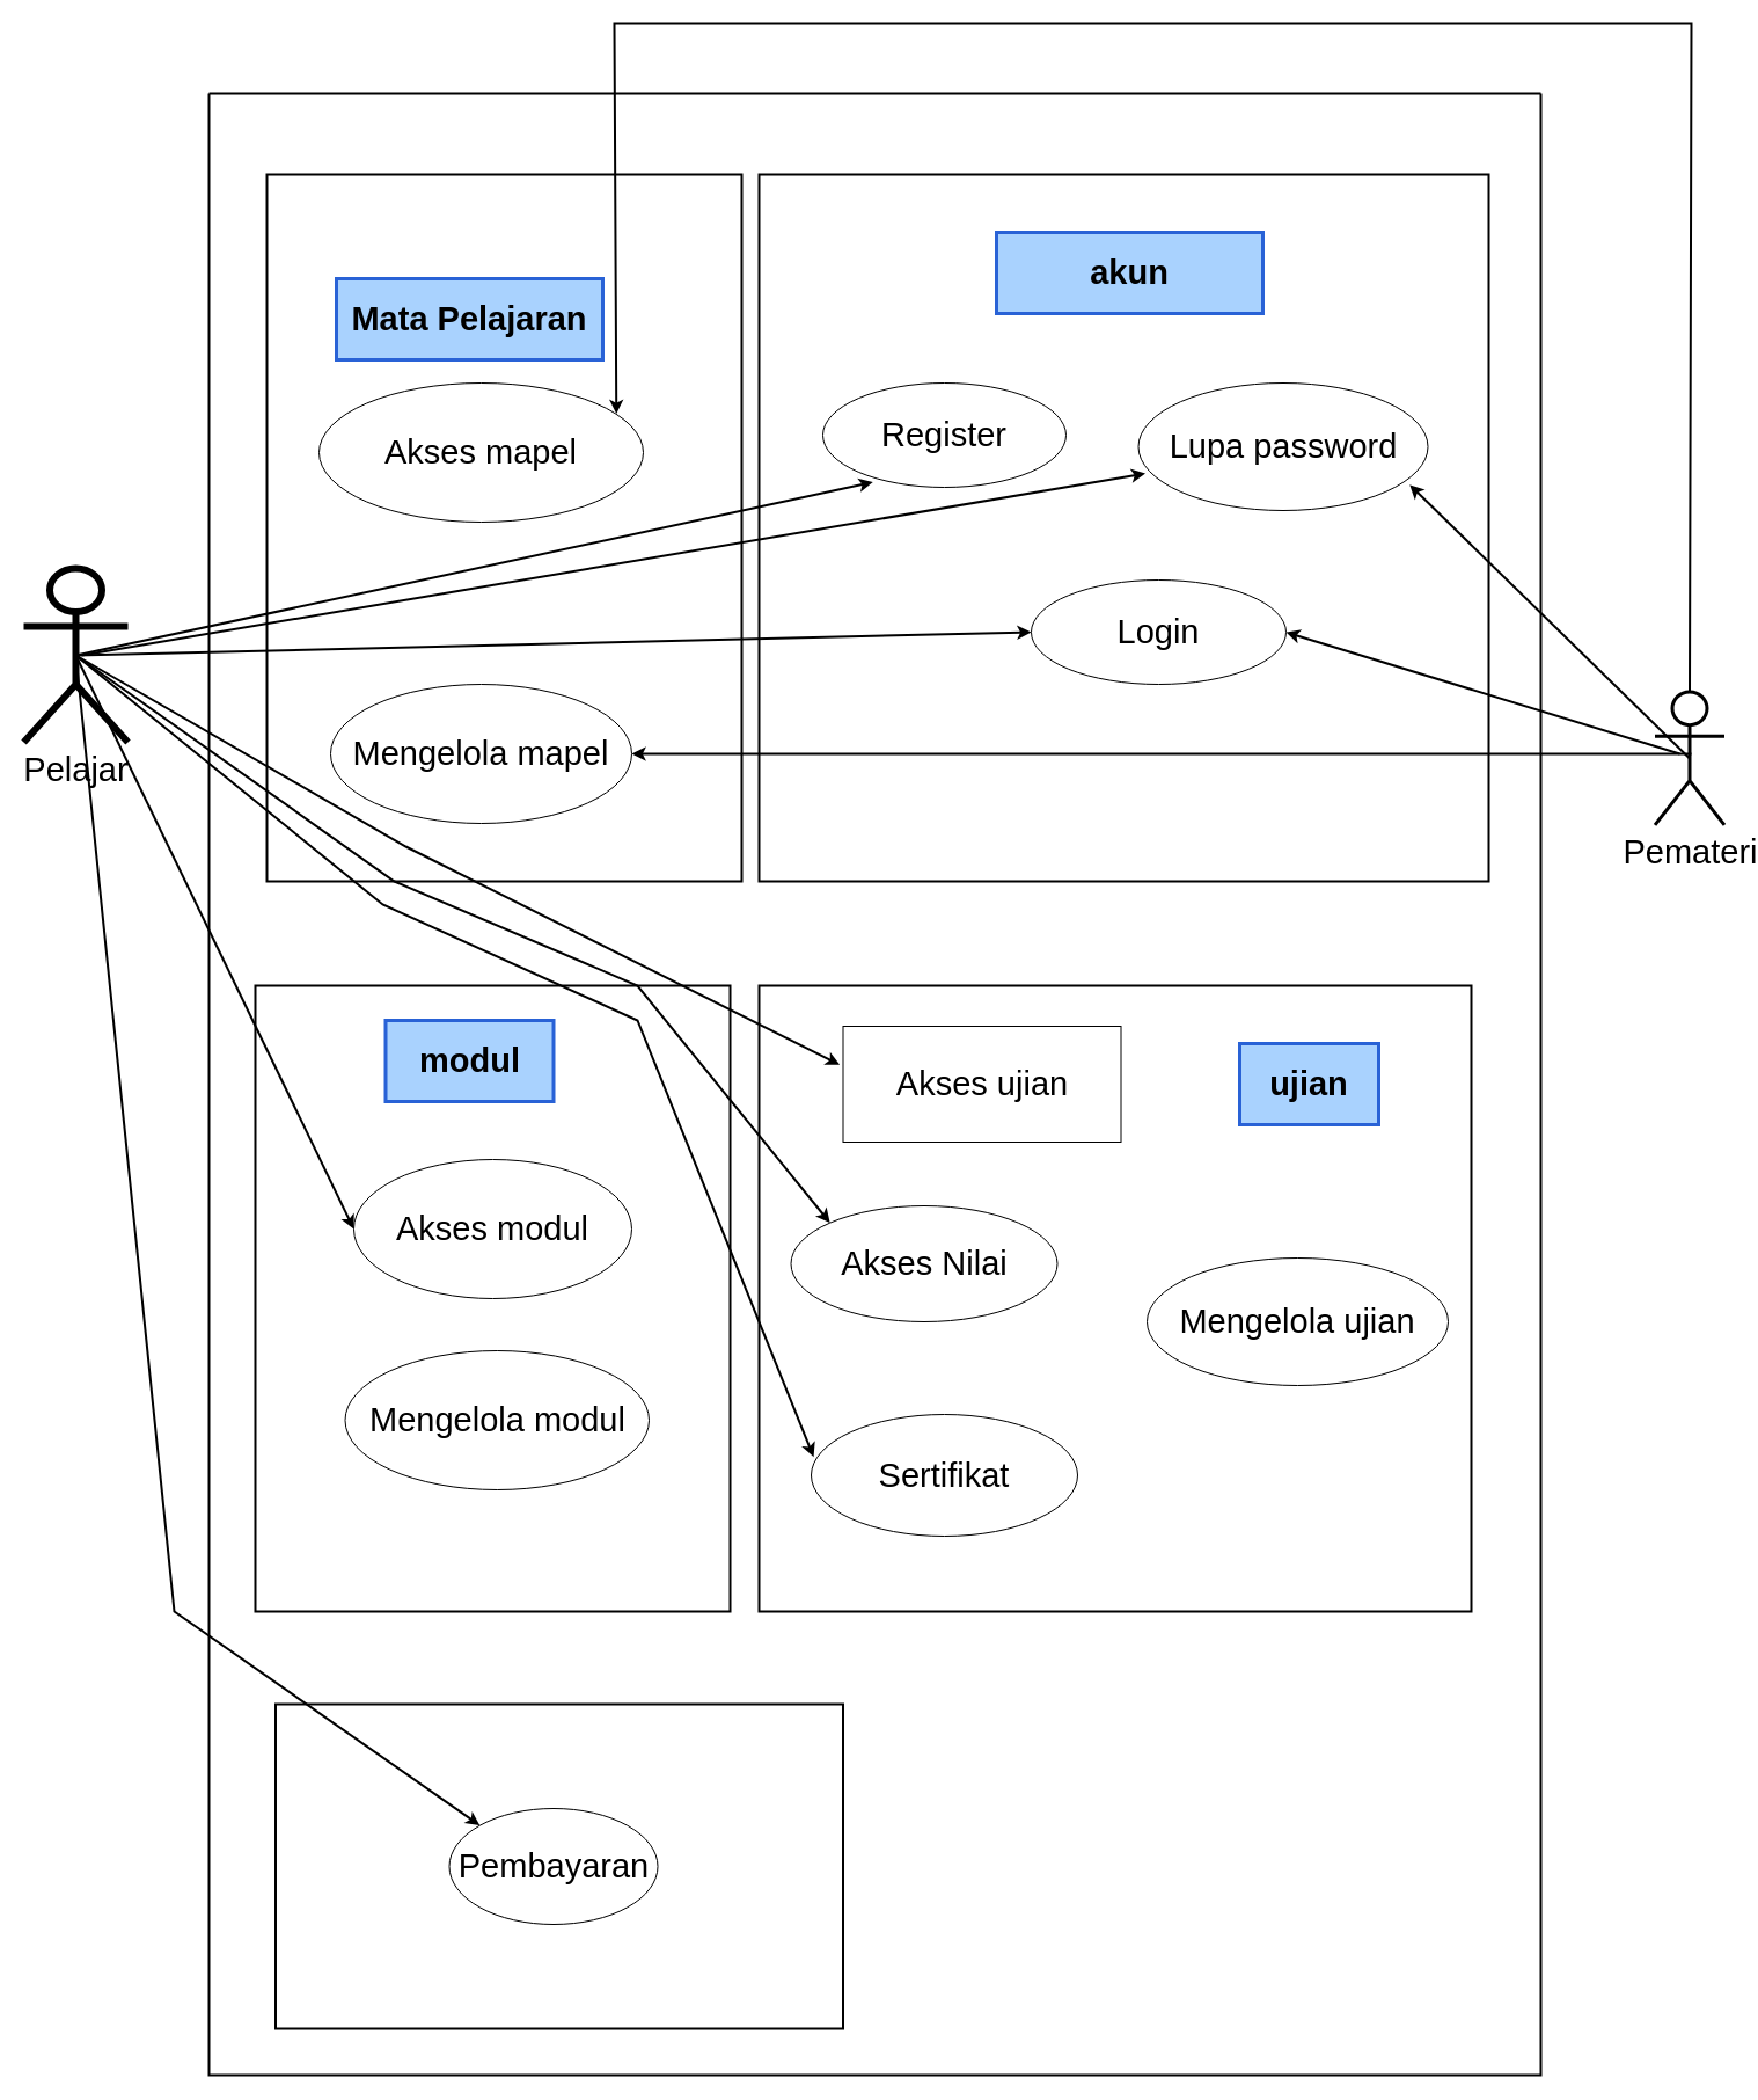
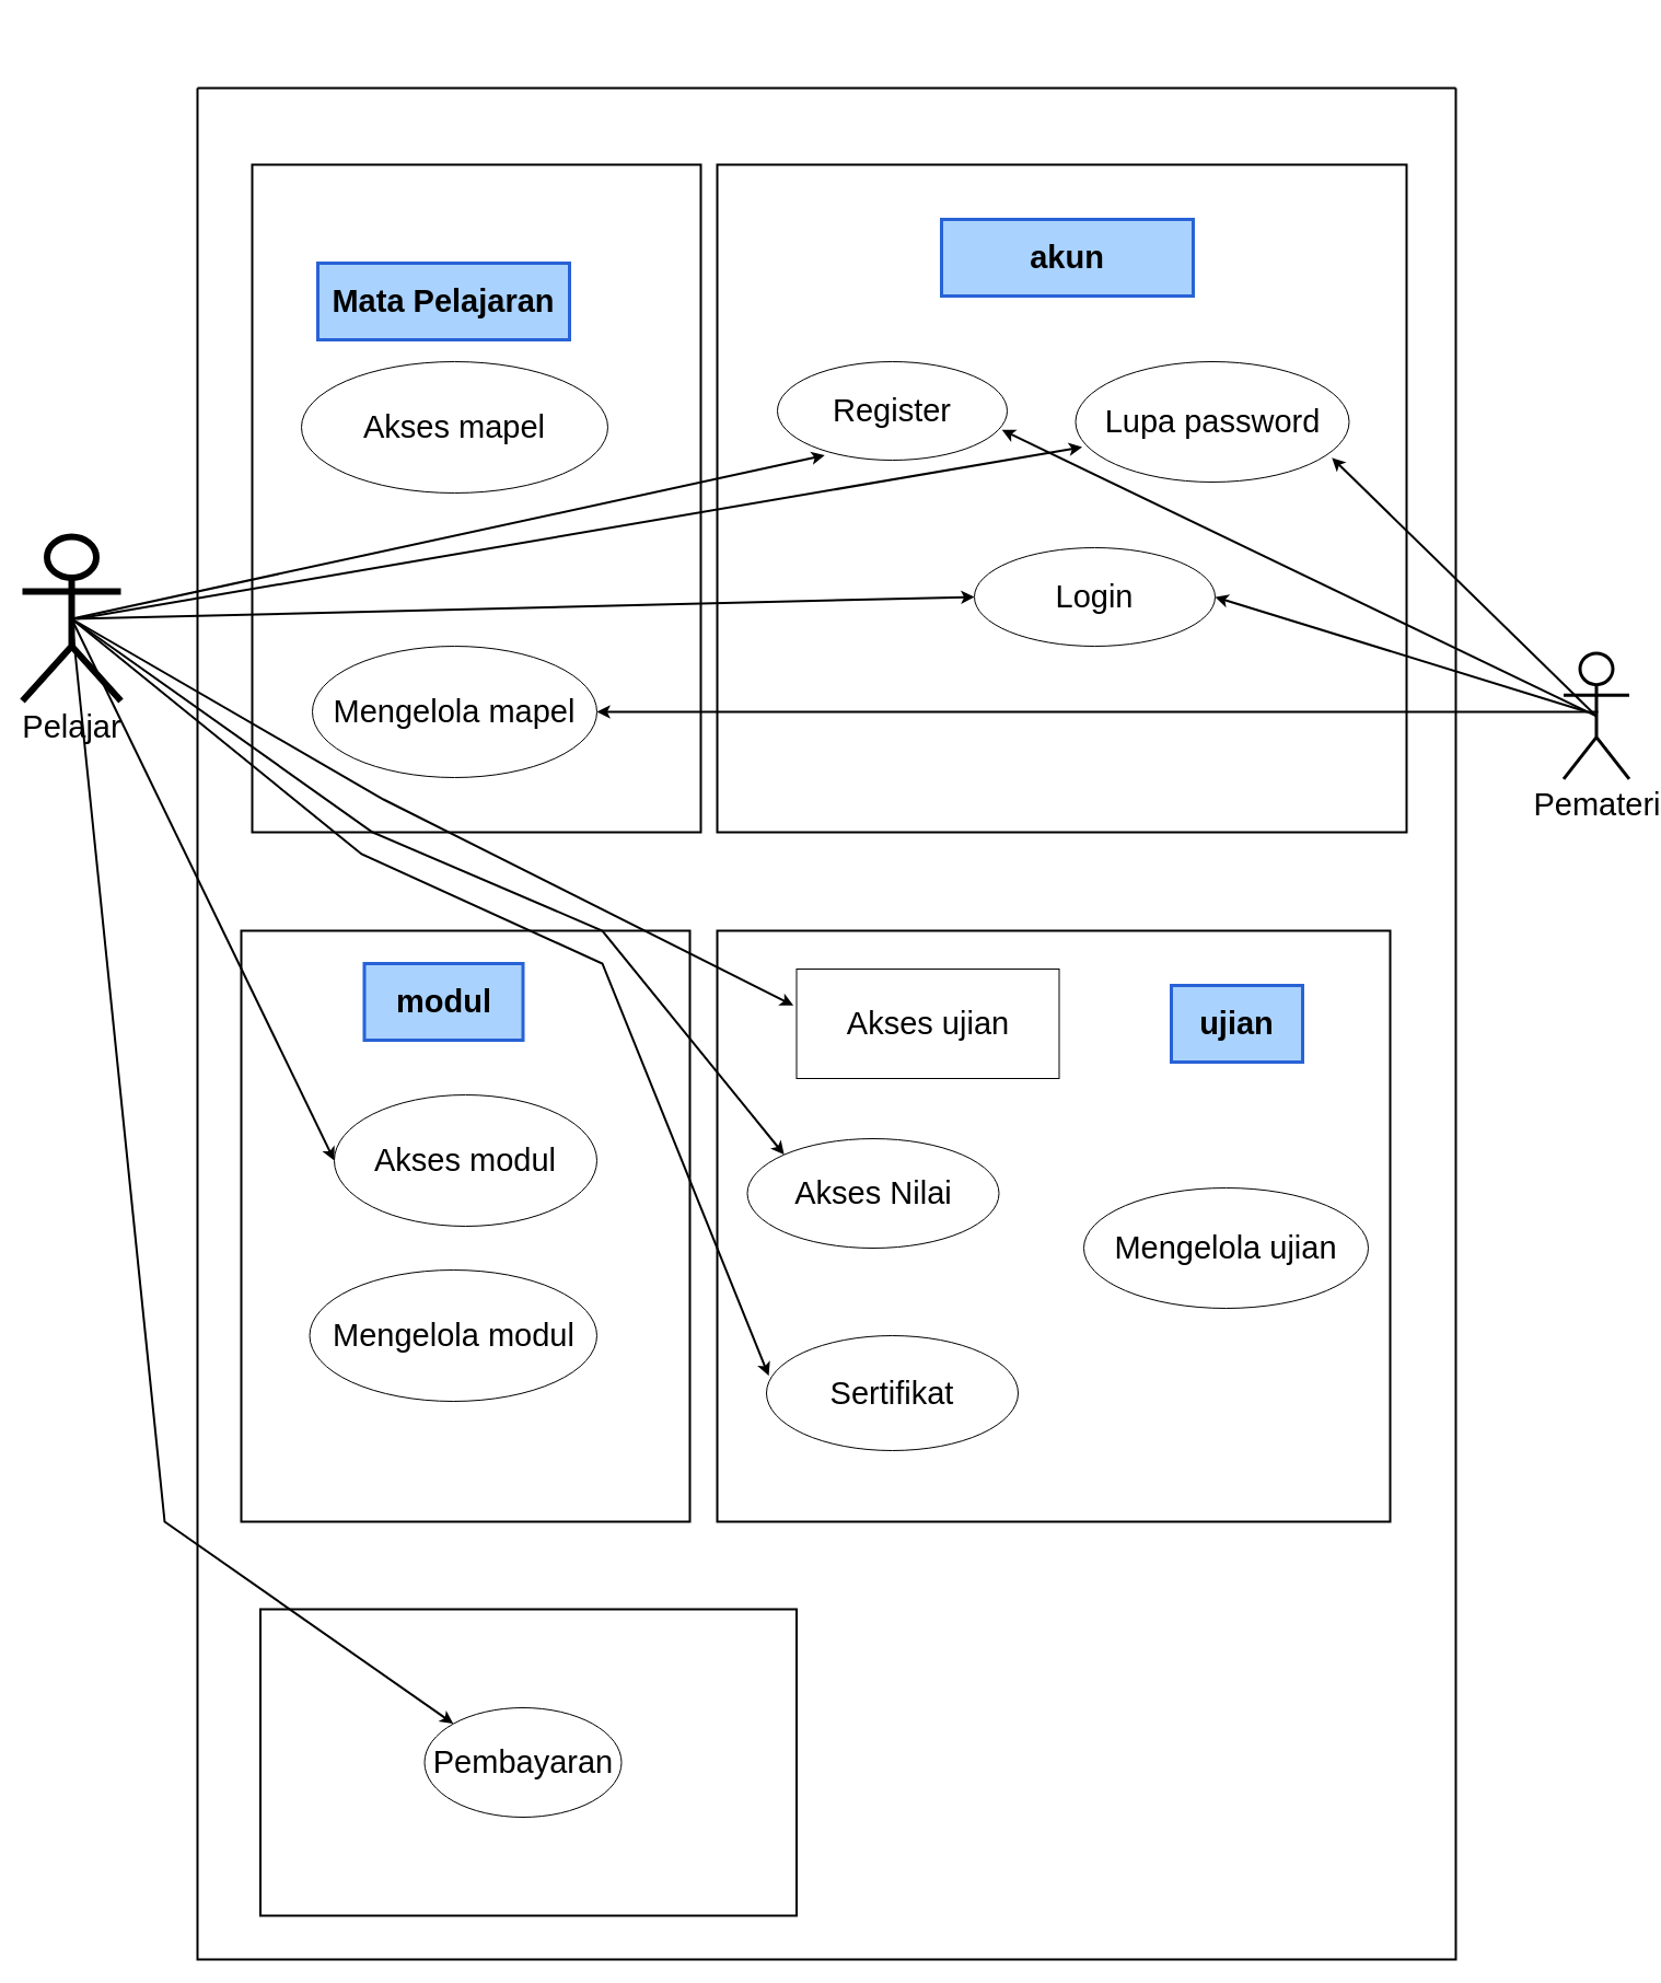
- <mxCell id="38" value="" style="endArrow=classic;html=1;rounded=0;strokeWidth=2;entryX=0.917;entryY=0.221;entryDx=0;entryDy=0;entryPerimeter=0;exitX=0.5;exitY=0;exitDx=0;exitDy=0;exitPerimeter=0;" edge="1" parent="1" source="25" target="10"><mxGeometry width="50" height="50" relative="1" as="geometry"><mxPoint x="1470" y="660" as="sourcePoint" /><mxPoint x="540" y="350" as="targetPoint" /><Array as="points"><mxPoint x="1460" y="20" /><mxPoint x="530" y="20" /></Array></mxGeometry></mxCell>
+ <mxCell id="35" value="" style="endArrow=classic;html=1;rounded=0;entryX=0.977;entryY=0.693;entryDx=0;entryDy=0;strokeWidth=2;entryPerimeter=0;exitX=0.5;exitY=0.5;exitDx=0;exitDy=0;exitPerimeter=0;" edge="1" parent="1" source="25" target="16"><mxGeometry width="50" height="50" relative="1" as="geometry"><mxPoint x="1460" y="660" as="sourcePoint" /><mxPoint x="810" y="620" as="targetPoint" /></mxGeometry></mxCell>
- <mxCell id="19" value="&lt;font style=&quot;font-size: 29px;&quot;&gt;Mengelola modul&lt;/font&gt;" style="ellipse;whiteSpace=wrap;html=1;labelBackgroundColor=none;" vertex="1" parent="2"><mxGeometry x="117.5" y="1085" width="262.5" height="120" as="geometry" /></mxCell>
+ <mxCell id="19" value="&lt;font style=&quot;font-size: 29px;&quot;&gt;Mengelola modul&lt;/font&gt;" style="ellipse;whiteSpace=wrap;html=1;labelBackgroundColor=none;" vertex="1" parent="2"><mxGeometry x="102.5" y="1080" width="262.5" height="120" as="geometry" /></mxCell>
